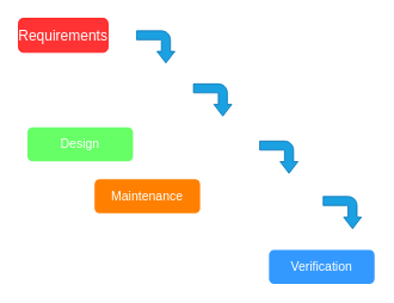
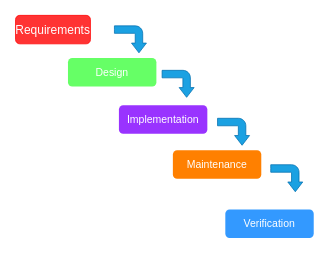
+ <mxCell id="4" value="&lt;font style=&quot;font-size: 14px; color: rgb(255, 255, 255);&quot;&gt;Implementation&lt;/font&gt;" style="rounded=1;whiteSpace=wrap;html=1;fillColor=light-dark(#9933FF,var(--ge-dark-color, #121212));strokeColor=none;" vertex="1" parent="1"><mxGeometry x="158" y="140" width="118" height="38" as="geometry" /></mxCell>
- <mxCell id="3" value="&lt;font style=&quot;font-size: 14px; color: rgb(255, 255, 255);&quot;&gt;Design&lt;/font&gt;" style="rounded=1;whiteSpace=wrap;html=1;fillColor=light-dark(#66FF66,var(--ge-dark-color, #121212));strokeColor=none;" vertex="1" parent="1"><mxGeometry x="30" y="142" width="118" height="38" as="geometry" /></mxCell>
+ <mxCell id="3" value="&lt;font style=&quot;font-size: 14px; color: rgb(255, 255, 255);&quot;&gt;Design&lt;/font&gt;" style="rounded=1;whiteSpace=wrap;html=1;fillColor=light-dark(#66FF66,var(--ge-dark-color, #121212));strokeColor=none;" vertex="1" parent="1"><mxGeometry x="90" y="77" width="118" height="38" as="geometry" /></mxCell>
- <mxCell id="5" value="&lt;font style=&quot;font-size: 14px; color: rgb(255, 255, 255);&quot;&gt;Maintenance&lt;/font&gt;" style="rounded=1;whiteSpace=wrap;html=1;fillColor=light-dark(#FF8000,var(--ge-dark-color, #121212));strokeColor=none;" vertex="1" parent="1"><mxGeometry x="105" y="200" width="118" height="38" as="geometry" /></mxCell>
+ <mxCell id="5" value="&lt;font style=&quot;font-size: 14px; color: rgb(255, 255, 255);&quot;&gt;Maintenance&lt;/font&gt;" style="rounded=1;whiteSpace=wrap;html=1;fillColor=light-dark(#FF8000,var(--ge-dark-color, #121212));strokeColor=none;" vertex="1" parent="1"><mxGeometry x="230" y="200" width="118" height="38" as="geometry" /></mxCell>
